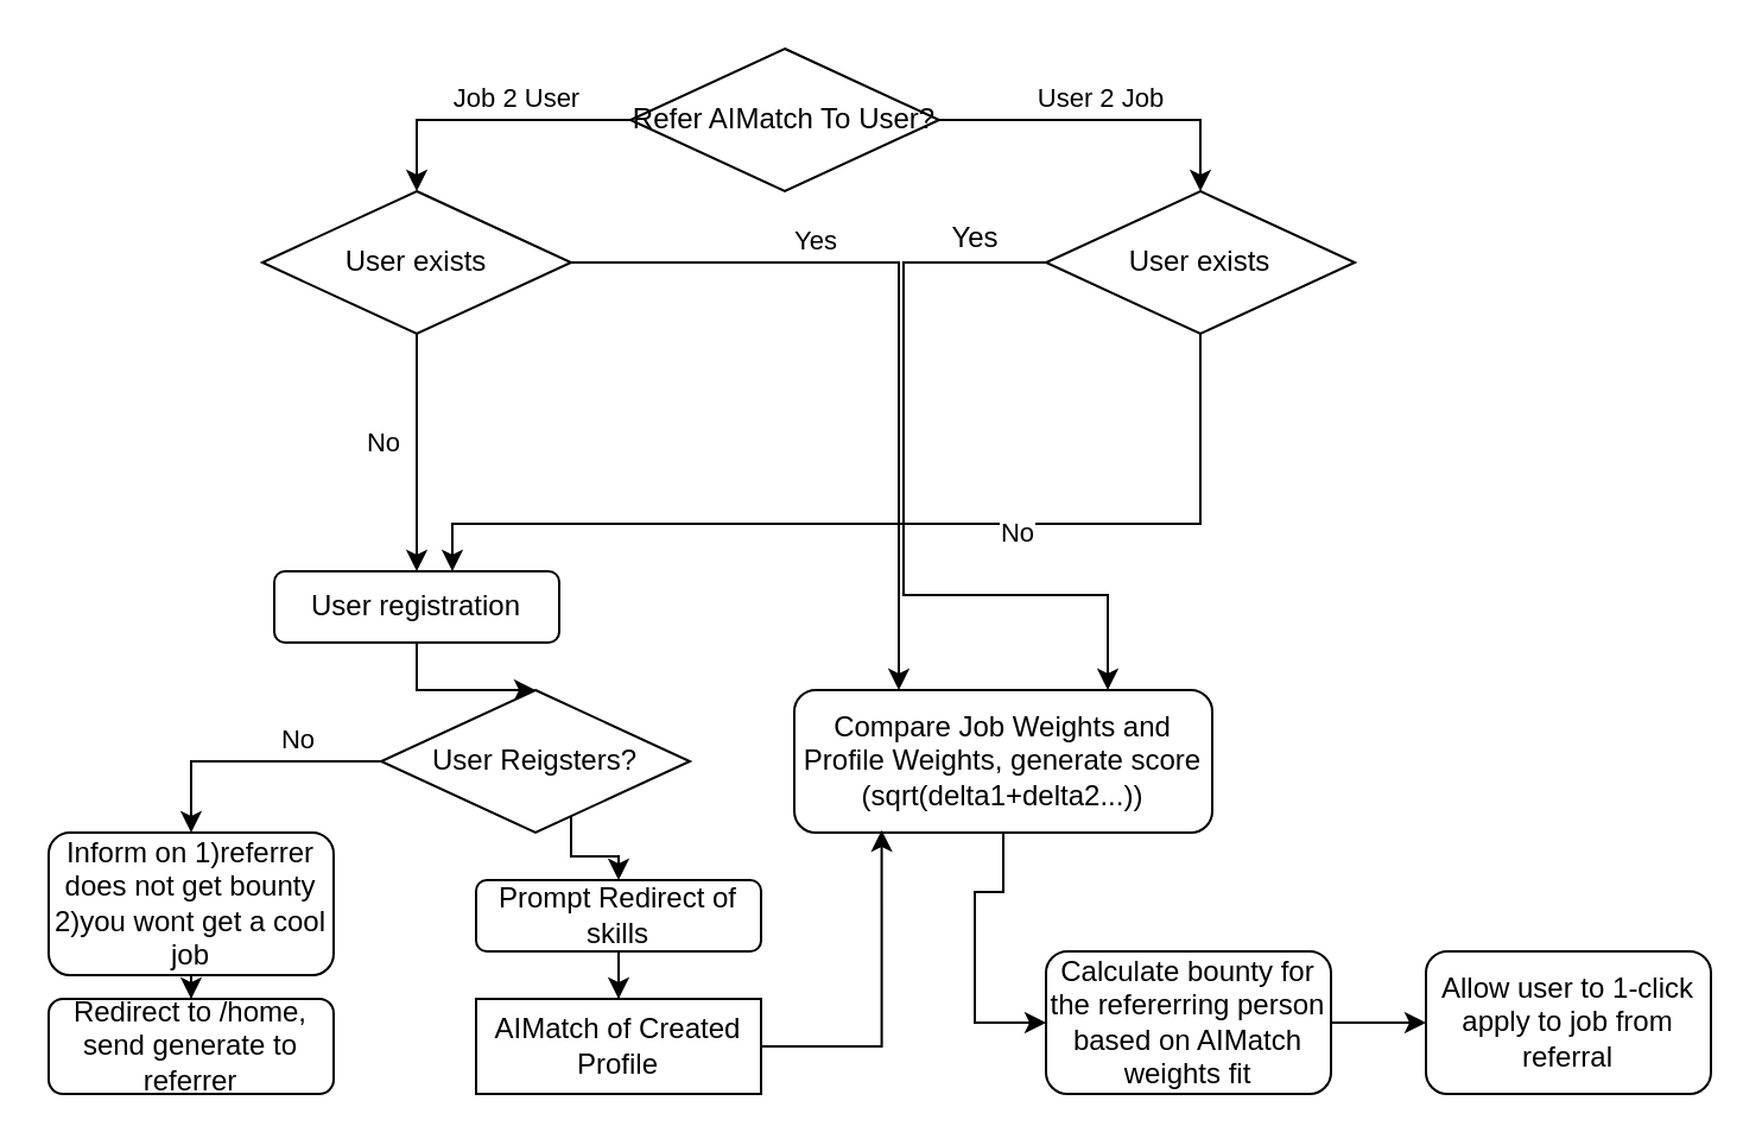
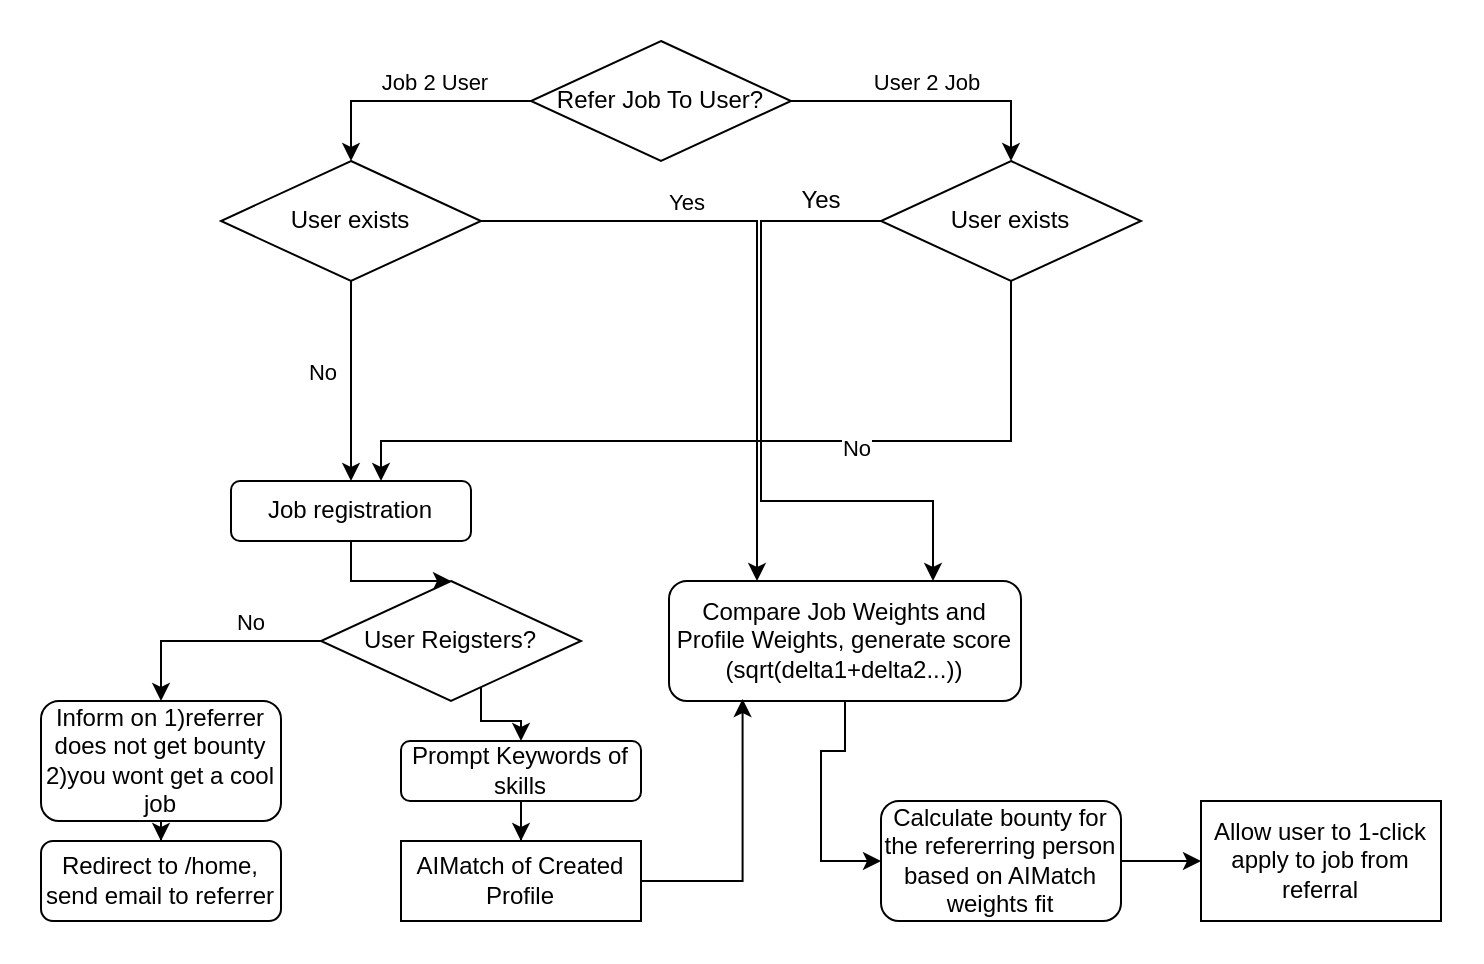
- <mxCell id="6" value="Refer AIMatch To User?" style="rhombus;whiteSpace=wrap;html=1;" vertex="1" parent="1"><mxGeometry x="265" y="20" width="130" height="60" as="geometry" /></mxCell>
+ <mxCell id="6" value="Refer Job To User?" style="rhombus;whiteSpace=wrap;html=1;" vertex="1" parent="1"><mxGeometry x="265" y="20" width="130" height="60" as="geometry" /></mxCell>
- <mxCell id="20" value="User registration" style="rounded=1;whiteSpace=wrap;html=1;" vertex="1" parent="1"><mxGeometry x="115" y="240" width="120" height="30" as="geometry" /></mxCell>
+ <mxCell id="20" value="Job registration" style="rounded=1;whiteSpace=wrap;html=1;" vertex="1" parent="1"><mxGeometry x="115" y="240" width="120" height="30" as="geometry" /></mxCell>
- <mxCell id="22" value="Prompt Redirect of skills" style="rounded=1;whiteSpace=wrap;html=1;" vertex="1" parent="1"><mxGeometry x="200" y="370" width="120" height="30" as="geometry" /></mxCell>
+ <mxCell id="22" value="Prompt Keywords of skills" style="rounded=1;whiteSpace=wrap;html=1;" vertex="1" parent="1"><mxGeometry x="200" y="370" width="120" height="30" as="geometry" /></mxCell>
- <mxCell id="30" value="Allow user to 1-click apply to job from referral" style="rounded=1;whiteSpace=wrap;html=1;" vertex="1" parent="1"><mxGeometry x="600" y="400" width="120" height="60" as="geometry" /></mxCell>
+ <mxCell id="30" value="Allow user to 1-click apply to job from referral" style="whiteSpace=wrap;html=1;rounded=0;" vertex="1" parent="1"><mxGeometry x="600" y="400" width="120" height="60" as="geometry" /></mxCell>
- <mxCell id="34" value="Redirect to /home, send generate to referrer" style="rounded=1;whiteSpace=wrap;html=1;" vertex="1" parent="1"><mxGeometry x="20" y="420" width="120" height="40" as="geometry" /></mxCell>
+ <mxCell id="34" value="Redirect to /home, send email to referrer" style="rounded=1;whiteSpace=wrap;html=1;" vertex="1" parent="1"><mxGeometry x="20" y="420" width="120" height="40" as="geometry" /></mxCell>
